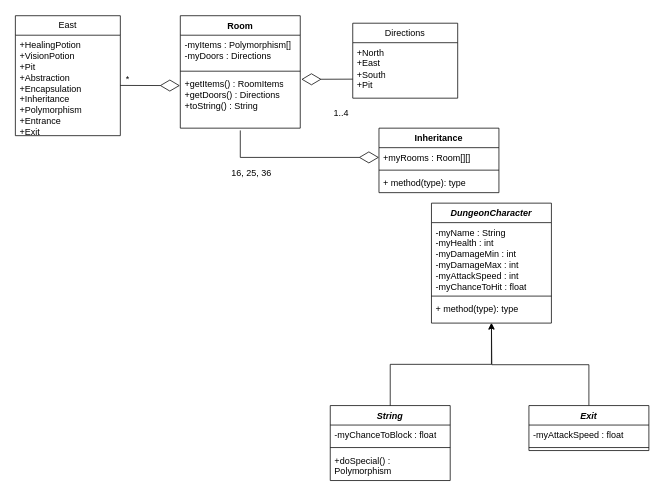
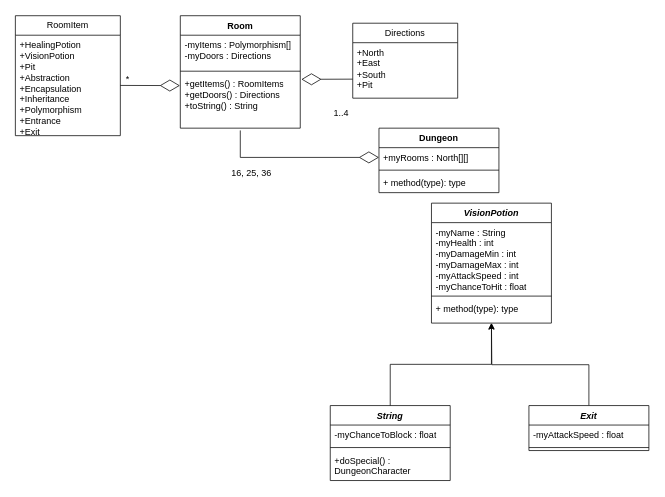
- <mxCell id="6" value="East" style="swimlane;fontStyle=0;childLayout=stackLayout;horizontal=1;startSize=26;fillColor=none;horizontalStack=0;resizeParent=1;resizeParentMax=0;resizeLast=0;collapsible=1;marginBottom=0;whiteSpace=wrap;html=1;" parent="1" vertex="1"><mxGeometry x="20" y="20" width="140" height="160" as="geometry" /></mxCell>
+ <mxCell id="6" value="RoomItem" style="swimlane;fontStyle=0;childLayout=stackLayout;horizontal=1;startSize=26;fillColor=none;horizontalStack=0;resizeParent=1;resizeParentMax=0;resizeLast=0;collapsible=1;marginBottom=0;whiteSpace=wrap;html=1;" parent="1" vertex="1"><mxGeometry x="20" y="20" width="140" height="160" as="geometry" /></mxCell>
- <mxCell id="12" value="Inheritance" style="swimlane;fontStyle=1;align=center;verticalAlign=top;childLayout=stackLayout;horizontal=1;startSize=26;horizontalStack=0;resizeParent=1;resizeParentMax=0;resizeLast=0;collapsible=1;marginBottom=0;whiteSpace=wrap;html=1;" parent="1" vertex="1"><mxGeometry x="505" y="170" width="160" height="86" as="geometry" /></mxCell>
+ <mxCell id="12" value="Dungeon" style="swimlane;fontStyle=1;align=center;verticalAlign=top;childLayout=stackLayout;horizontal=1;startSize=26;horizontalStack=0;resizeParent=1;resizeParentMax=0;resizeLast=0;collapsible=1;marginBottom=0;whiteSpace=wrap;html=1;" parent="1" vertex="1"><mxGeometry x="505" y="170" width="160" height="86" as="geometry" /></mxCell>
- <mxCell id="13" value="+myRooms : Room[][]" style="text;strokeColor=none;fillColor=none;align=left;verticalAlign=top;spacingLeft=4;spacingRight=4;overflow=hidden;rotatable=0;points=[[0,0.5],[1,0.5]];portConstraint=eastwest;whiteSpace=wrap;html=1;" parent="12" vertex="1"><mxGeometry y="26" width="160" height="26" as="geometry" /></mxCell>
+ <mxCell id="13" value="+myRooms : North[][]" style="text;strokeColor=none;fillColor=none;align=left;verticalAlign=top;spacingLeft=4;spacingRight=4;overflow=hidden;rotatable=0;points=[[0,0.5],[1,0.5]];portConstraint=eastwest;whiteSpace=wrap;html=1;" parent="12" vertex="1"><mxGeometry y="26" width="160" height="26" as="geometry" /></mxCell>
- <mxCell id="17" value="&lt;i&gt;DungeonCharacter&lt;/i&gt;" style="swimlane;fontStyle=1;align=center;verticalAlign=top;childLayout=stackLayout;horizontal=1;startSize=26;horizontalStack=0;resizeParent=1;resizeParentMax=0;resizeLast=0;collapsible=1;marginBottom=0;whiteSpace=wrap;html=1;" parent="1" vertex="1"><mxGeometry x="575" y="270" width="160" height="160" as="geometry" /></mxCell>
+ <mxCell id="17" value="&lt;i&gt;VisionPotion&lt;/i&gt;" style="swimlane;fontStyle=1;align=center;verticalAlign=top;childLayout=stackLayout;horizontal=1;startSize=26;horizontalStack=0;resizeParent=1;resizeParentMax=0;resizeLast=0;collapsible=1;marginBottom=0;whiteSpace=wrap;html=1;" parent="1" vertex="1"><mxGeometry x="575" y="270" width="160" height="160" as="geometry" /></mxCell>
- <mxCell id="27" value="+doSpecial() : Polymorphism" style="text;strokeColor=none;fillColor=none;align=left;verticalAlign=top;spacingLeft=4;spacingRight=4;overflow=hidden;rotatable=0;points=[[0,0.5],[1,0.5]];portConstraint=eastwest;whiteSpace=wrap;html=1;" vertex="1" parent="24"><mxGeometry y="60" width="160" height="40" as="geometry" /></mxCell>
+ <mxCell id="27" value="+doSpecial() : DungeonCharacter" style="text;strokeColor=none;fillColor=none;align=left;verticalAlign=top;spacingLeft=4;spacingRight=4;overflow=hidden;rotatable=0;points=[[0,0.5],[1,0.5]];portConstraint=eastwest;whiteSpace=wrap;html=1;" vertex="1" parent="24"><mxGeometry y="60" width="160" height="40" as="geometry" /></mxCell>
